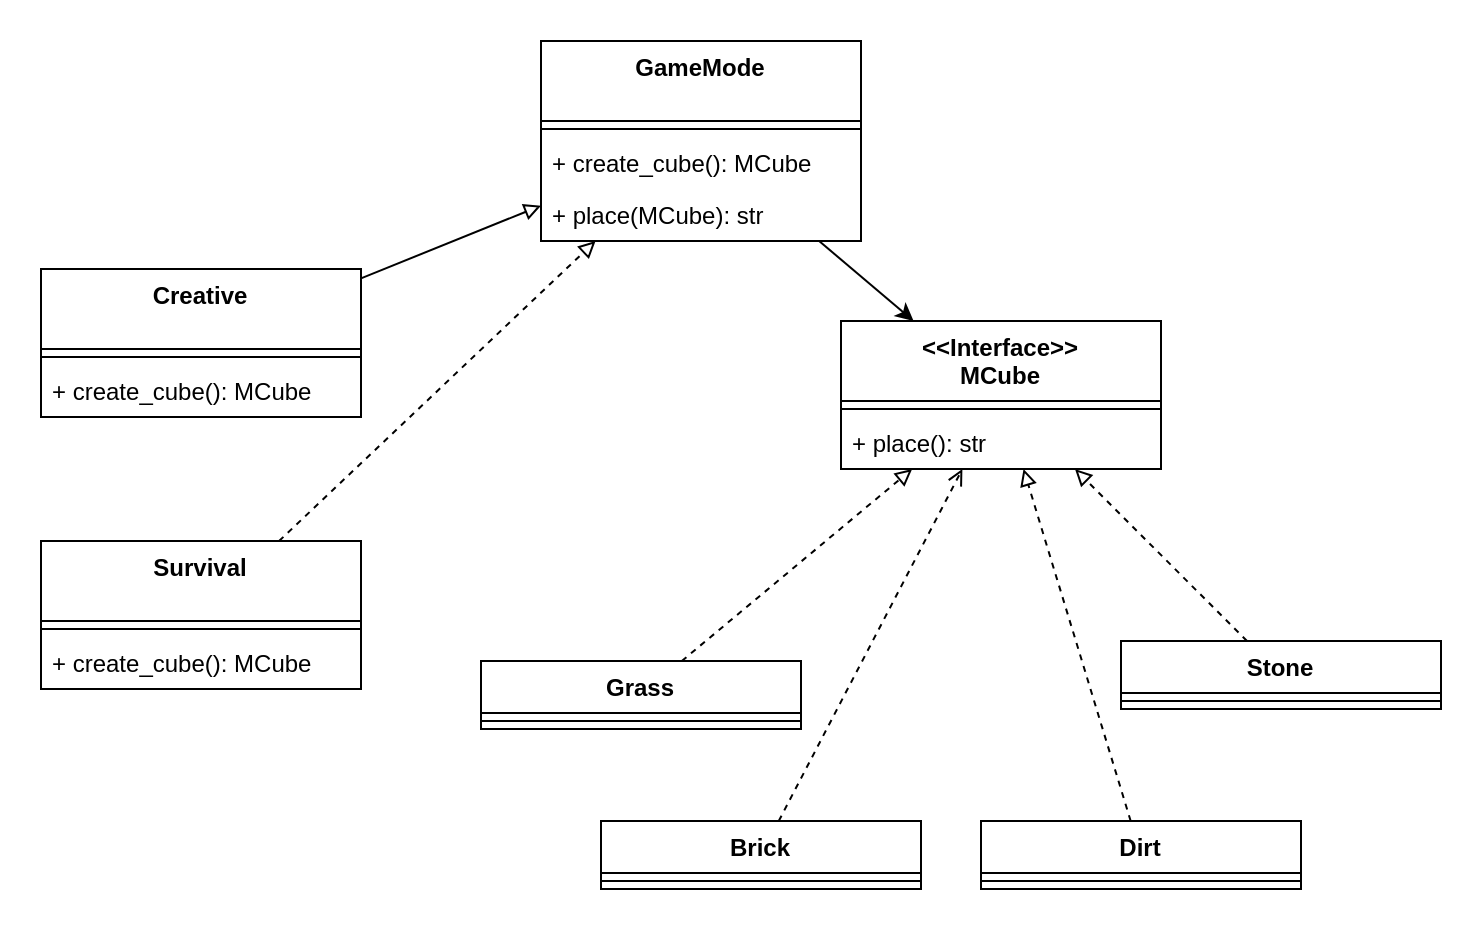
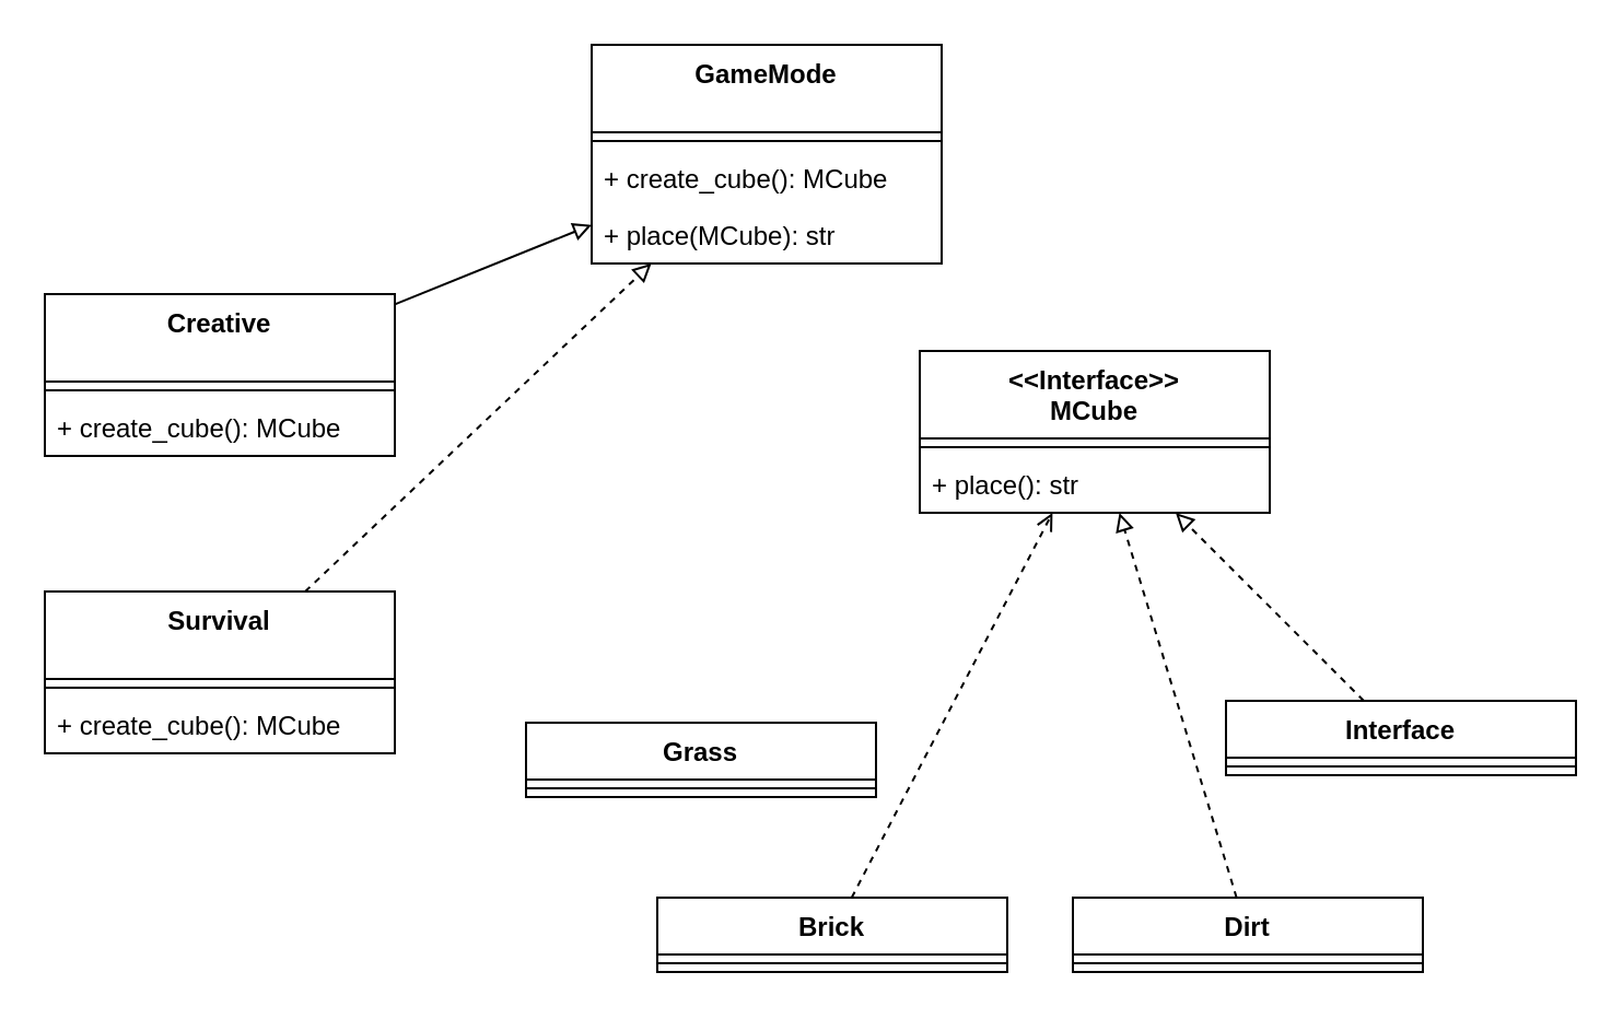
- <mxCell id="17" style="rounded=0;orthogonalLoop=1;jettySize=auto;html=1;endArrow=classic;endFill=1;" edge="1" parent="1" source="18" target="2"><mxGeometry relative="1" as="geometry" /></mxCell>
- <mxCell id="5" style="rounded=0;orthogonalLoop=1;jettySize=auto;html=1;endArrow=block;endFill=0;dashed=1;" edge="1" parent="1" source="6" target="2"><mxGeometry relative="1" as="geometry" /></mxCell>
- <mxCell id="9" value="Stone" style="swimlane;fontStyle=1;align=center;verticalAlign=top;childLayout=stackLayout;horizontal=1;startSize=26;horizontalStack=0;resizeParent=1;resizeParentMax=0;resizeLast=0;collapsible=1;marginBottom=0;whiteSpace=wrap;html=1;" vertex="1" parent="1"><mxGeometry x="560" y="320" width="160" height="34" as="geometry" /></mxCell>
+ <mxCell id="9" value="Interface" style="swimlane;fontStyle=1;align=center;verticalAlign=top;childLayout=stackLayout;horizontal=1;startSize=26;horizontalStack=0;resizeParent=1;resizeParentMax=0;resizeLast=0;collapsible=1;marginBottom=0;whiteSpace=wrap;html=1;" vertex="1" parent="1"><mxGeometry x="560" y="320" width="160" height="34" as="geometry" /></mxCell>
